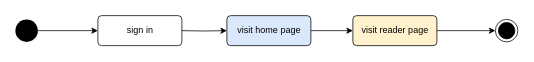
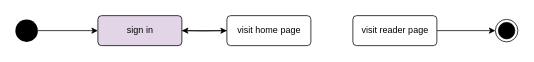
- <mxCell id="6" value="sign in" style="html=1;align=center;verticalAlign=middle;rounded=1;absoluteArcSize=1;arcSize=10;dashed=0;" parent="1" vertex="1"><mxGeometry x="130" y="20" width="112" height="40" as="geometry" /></mxCell>
+ <mxCell id="6" value="sign in" style="html=1;align=center;verticalAlign=middle;rounded=1;absoluteArcSize=1;arcSize=10;dashed=0;fillColor=#e1d5e7;" parent="1" vertex="1"><mxGeometry x="130" y="20" width="112" height="40" as="geometry" /></mxCell>
- <mxCell id="8" value="visit home page" style="html=1;align=center;verticalAlign=middle;rounded=1;absoluteArcSize=1;arcSize=10;dashed=0;fillColor=#dae8fc;" parent="1" vertex="1"><mxGeometry x="302" y="20" width="112" height="40" as="geometry" /></mxCell>
+ <mxCell id="8" value="visit home page" style="html=1;align=center;verticalAlign=middle;rounded=1;absoluteArcSize=1;arcSize=10;dashed=0;" parent="1" vertex="1"><mxGeometry x="302" y="20" width="112" height="40" as="geometry" /></mxCell>
- <mxCell id="7" style="edgeStyle=orthogonalEdgeStyle;rounded=0;orthogonalLoop=1;jettySize=auto;html=1;entryX=0;entryY=0.5;entryDx=0;entryDy=0;" parent="1" source="8" target="10" edge="1"><mxGeometry relative="1" as="geometry" /></mxCell>
+ <mxCell id="7" style="edgeStyle=orthogonalEdgeStyle;rounded=0;orthogonalLoop=1;jettySize=auto;html=1;" parent="1" source="8" target="6" edge="1"><mxGeometry relative="1" as="geometry" /></mxCell>
- <mxCell id="10" value="visit reader page" style="html=1;align=center;verticalAlign=middle;rounded=1;absoluteArcSize=1;arcSize=10;dashed=0;fillColor=#fff2cc;" parent="1" vertex="1"><mxGeometry x="470" y="20" width="112" height="40" as="geometry" /></mxCell>
+ <mxCell id="10" value="visit reader page" style="html=1;align=center;verticalAlign=middle;rounded=1;absoluteArcSize=1;arcSize=10;dashed=0;" parent="1" vertex="1"><mxGeometry x="470" y="20" width="112" height="40" as="geometry" /></mxCell>
